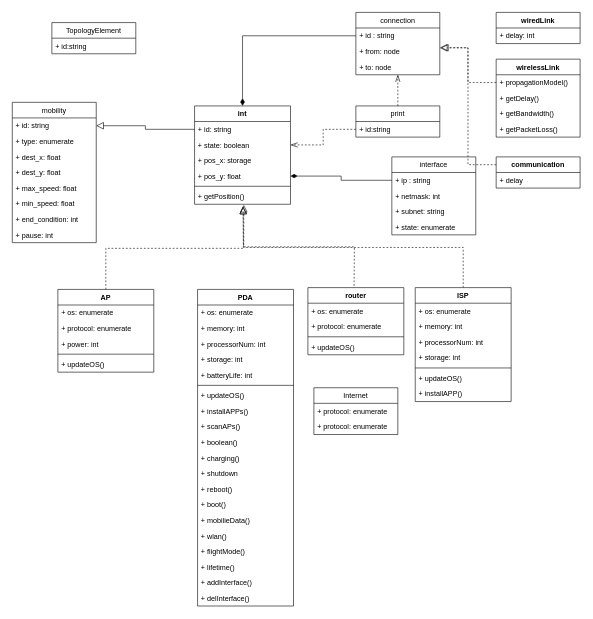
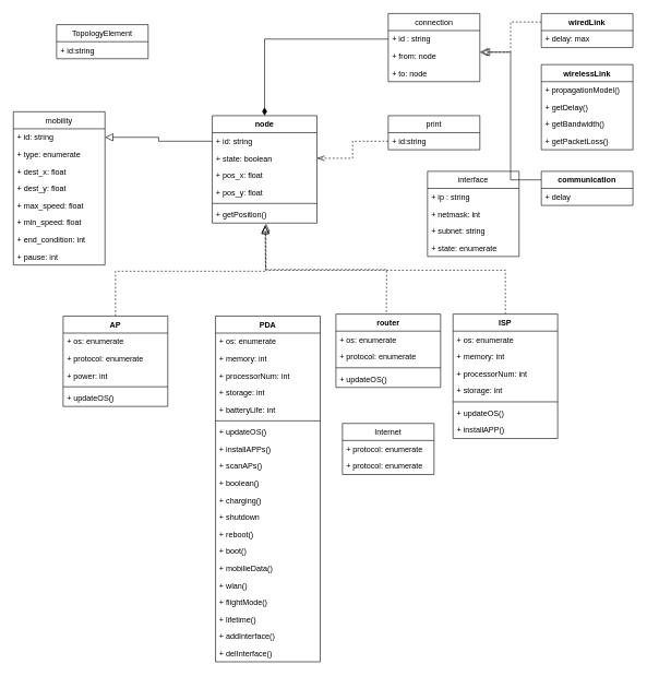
+ <mxCell id="59" style="edgeStyle=orthogonalEdgeStyle;rounded=0;orthogonalLoop=1;jettySize=auto;html=1;exitX=0;exitY=0.25;exitDx=0;exitDy=0;entryX=1.021;entryY=0.269;entryDx=0;entryDy=0;entryPerimeter=0;dashed=1;endArrow=block;endFill=0;endSize=10;" edge="1" parent="1" source="60" target="57"><mxGeometry relative="1" as="geometry" /></mxCell>
- <mxCell id="61" value="+ delay: int" style="text;strokeColor=none;fillColor=none;align=left;verticalAlign=top;spacingLeft=4;spacingRight=4;overflow=hidden;rotatable=0;points=[[0,0.5],[1,0.5]];portConstraint=eastwest;" vertex="1" parent="60"><mxGeometry y="26" width="140" height="26" as="geometry" /></mxCell>
+ <mxCell id="61" value="+ delay: max" style="text;strokeColor=none;fillColor=none;align=left;verticalAlign=top;spacingLeft=4;spacingRight=4;overflow=hidden;rotatable=0;points=[[0,0.5],[1,0.5]];portConstraint=eastwest;" vertex="1" parent="60"><mxGeometry y="26" width="140" height="26" as="geometry" /></mxCell>
- <mxCell id="67" style="edgeStyle=orthogonalEdgeStyle;rounded=0;orthogonalLoop=1;jettySize=auto;html=1;exitX=0;exitY=0.5;exitDx=0;exitDy=0;entryX=1.014;entryY=0.269;entryDx=0;entryDy=0;entryPerimeter=0;dashed=1;endArrow=block;endFill=0;endSize=10;" edge="1" parent="1" source="63" target="57"><mxGeometry relative="1" as="geometry" /></mxCell>
- <mxCell id="82" style="edgeStyle=orthogonalEdgeStyle;rounded=0;orthogonalLoop=1;jettySize=auto;html=1;exitX=0.5;exitY=0;exitDx=0;exitDy=0;entryX=0.5;entryY=1;entryDx=0;entryDy=0;dashed=1;endArrow=openThin;endFill=0;endSize=10;" edge="1" parent="1" source="83" target="55"><mxGeometry relative="1" as="geometry" /></mxCell>
- <mxCell id="11" value="int" style="swimlane;fontStyle=1;align=center;verticalAlign=top;childLayout=stackLayout;horizontal=1;startSize=26;horizontalStack=0;resizeParent=1;resizeParentMax=0;resizeLast=0;collapsible=1;marginBottom=0;" parent="1" vertex="1"><mxGeometry x="324" y="176" width="160" height="164" as="geometry" /></mxCell>
+ <mxCell id="11" value="node" style="swimlane;fontStyle=1;align=center;verticalAlign=top;childLayout=stackLayout;horizontal=1;startSize=26;horizontalStack=0;resizeParent=1;resizeParentMax=0;resizeLast=0;collapsible=1;marginBottom=0;" parent="1" vertex="1"><mxGeometry x="324" y="176" width="160" height="164" as="geometry" /></mxCell>
- <mxCell id="70" style="edgeStyle=orthogonalEdgeStyle;rounded=0;orthogonalLoop=1;jettySize=auto;html=1;exitX=0;exitY=0.25;exitDx=0;exitDy=0;entryX=1;entryY=0.269;entryDx=0;entryDy=0;entryPerimeter=0;dashed=1;endArrow=block;endFill=0;endSize=10;" edge="1" parent="1" source="71" target="57"><mxGeometry relative="1" as="geometry" /></mxCell>
+ <mxCell id="70" style="edgeStyle=orthogonalEdgeStyle;rounded=0;orthogonalLoop=1;jettySize=auto;html=1;exitX=0;exitY=0.25;exitDx=0;exitDy=0;entryX=1;entryY=0.269;entryDx=0;entryDy=0;entryPerimeter=0;dashed=0;endArrow=block;endFill=0;endSize=10;" edge="1" parent="1" source="71" target="57"><mxGeometry relative="1" as="geometry" /></mxCell>
- <mxCell id="14" value="+ pos_x: storage" style="text;strokeColor=none;fillColor=none;align=left;verticalAlign=top;spacingLeft=4;spacingRight=4;overflow=hidden;rotatable=0;points=[[0,0.5],[1,0.5]];portConstraint=eastwest;" parent="11" vertex="1"><mxGeometry y="78" width="160" height="26" as="geometry" /></mxCell>
+ <mxCell id="14" value="+ pos_x: float" style="text;strokeColor=none;fillColor=none;align=left;verticalAlign=top;spacingLeft=4;spacingRight=4;overflow=hidden;rotatable=0;points=[[0,0.5],[1,0.5]];portConstraint=eastwest;" parent="11" vertex="1"><mxGeometry y="78" width="160" height="26" as="geometry" /></mxCell>
- <mxCell id="23" style="edgeStyle=orthogonalEdgeStyle;rounded=0;orthogonalLoop=1;jettySize=auto;html=1;exitX=0;exitY=0.5;exitDx=0;exitDy=0;entryX=1;entryY=0.5;entryDx=0;entryDy=0;endArrow=diamondThin;endFill=1;strokeWidth=1;endSize=9;" parent="1" source="19" target="15" edge="1"><mxGeometry relative="1" as="geometry" /></mxCell>
